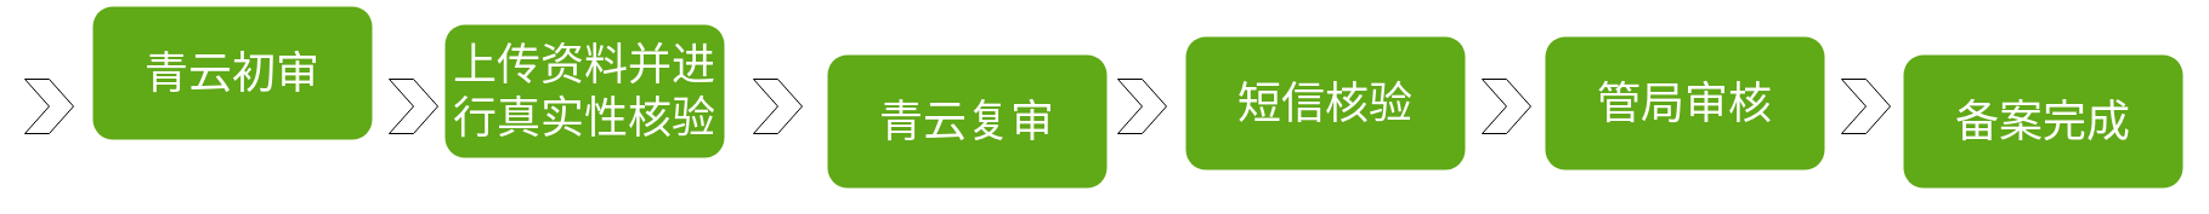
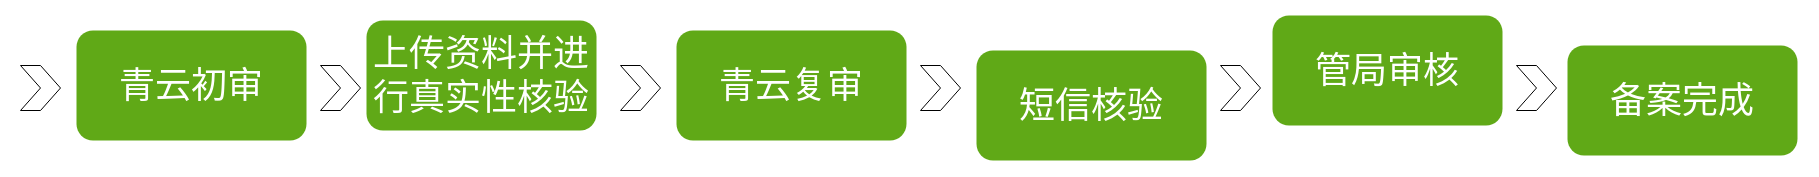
- <mxCell id="3" value="&lt;font style=&quot;font-size: 36px&quot;&gt;青云初审&lt;/font&gt;" style="rounded=1;whiteSpace=wrap;html=1;fillColor=#60a917;fontColor=#ffffff;strokeColor=none;" vertex="1" parent="1"><mxGeometry x="76" y="5" width="230" height="110" as="geometry" /></mxCell>
+ <mxCell id="3" value="&lt;font style=&quot;font-size: 36px&quot;&gt;青云初审&lt;/font&gt;" style="rounded=1;whiteSpace=wrap;html=1;fillColor=#60a917;fontColor=#ffffff;strokeColor=none;" vertex="1" parent="1"><mxGeometry x="76" y="30" width="230" height="110" as="geometry" /></mxCell>
- <mxCell id="9" value="&lt;font style=&quot;font-size: 36px&quot;&gt;短信核验&lt;/font&gt;" style="rounded=1;whiteSpace=wrap;html=1;fillColor=#60a917;fontColor=#ffffff;strokeColor=none;" vertex="1" parent="1"><mxGeometry x="976" y="30" width="230" height="110" as="geometry" /></mxCell>
+ <mxCell id="9" value="&lt;font style=&quot;font-size: 36px&quot;&gt;短信核验&lt;/font&gt;" style="rounded=1;whiteSpace=wrap;html=1;fillColor=#60a917;fontColor=#ffffff;strokeColor=none;" vertex="1" parent="1"><mxGeometry x="976" y="50" width="230" height="110" as="geometry" /></mxCell>
- <mxCell id="11" value="&lt;font style=&quot;font-size: 36px&quot;&gt;管局审核&lt;/font&gt;" style="rounded=1;whiteSpace=wrap;html=1;fillColor=#60a917;fontColor=#ffffff;strokeColor=none;" vertex="1" parent="1"><mxGeometry x="1272" y="30" width="230" height="110" as="geometry" /></mxCell>
+ <mxCell id="11" value="&lt;font style=&quot;font-size: 36px&quot;&gt;管局审核&lt;/font&gt;" style="rounded=1;whiteSpace=wrap;html=1;fillColor=#60a917;fontColor=#ffffff;strokeColor=none;" vertex="1" parent="1"><mxGeometry x="1272" y="15" width="230" height="110" as="geometry" /></mxCell>
- <mxCell id="7" value="&lt;font style=&quot;font-size: 36px&quot;&gt;青云复审&lt;/font&gt;" style="rounded=1;whiteSpace=wrap;html=1;fillColor=#60a917;fontColor=#ffffff;strokeColor=none;" vertex="1" parent="1"><mxGeometry x="681" y="45" width="230" height="110" as="geometry" /></mxCell>
+ <mxCell id="7" value="&lt;font style=&quot;font-size: 36px&quot;&gt;青云复审&lt;/font&gt;" style="rounded=1;whiteSpace=wrap;html=1;fillColor=#60a917;fontColor=#ffffff;strokeColor=none;" vertex="1" parent="1"><mxGeometry x="676" y="30" width="230" height="110" as="geometry" /></mxCell>
